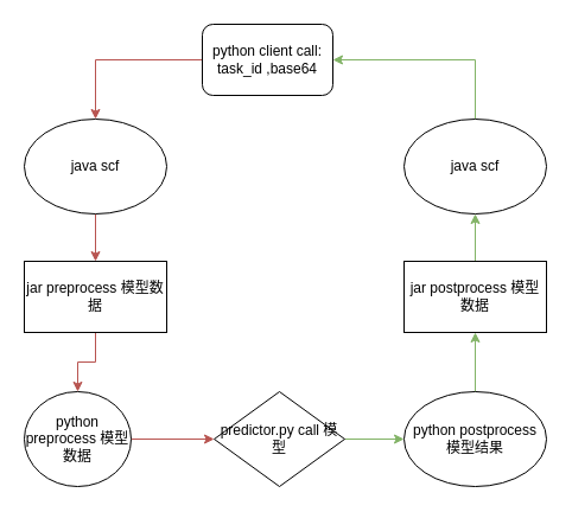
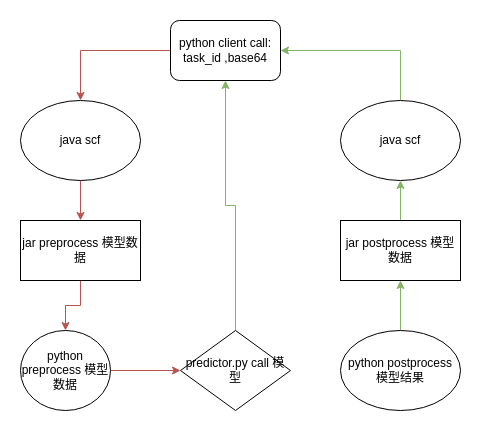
- <mxCell id="12" value="" style="edgeStyle=orthogonalEdgeStyle;rounded=0;orthogonalLoop=1;jettySize=auto;html=1;fillColor=#d5e8d4;strokeColor=#82b366;" edge="1" parent="1" source="13" target="15"><mxGeometry relative="1" as="geometry" /></mxCell>
+ <mxCell id="12" value="" style="edgeStyle=orthogonalEdgeStyle;rounded=0;orthogonalLoop=1;jettySize=auto;html=1;fillColor=#d5e8d4;strokeColor=#82b366;" edge="1" parent="1" source="13" target="3"><mxGeometry relative="1" as="geometry" /></mxCell>
